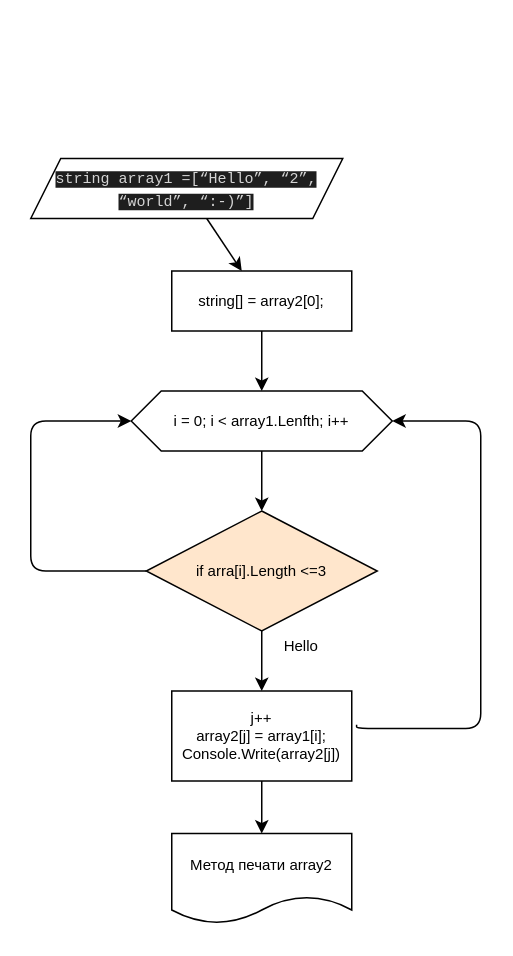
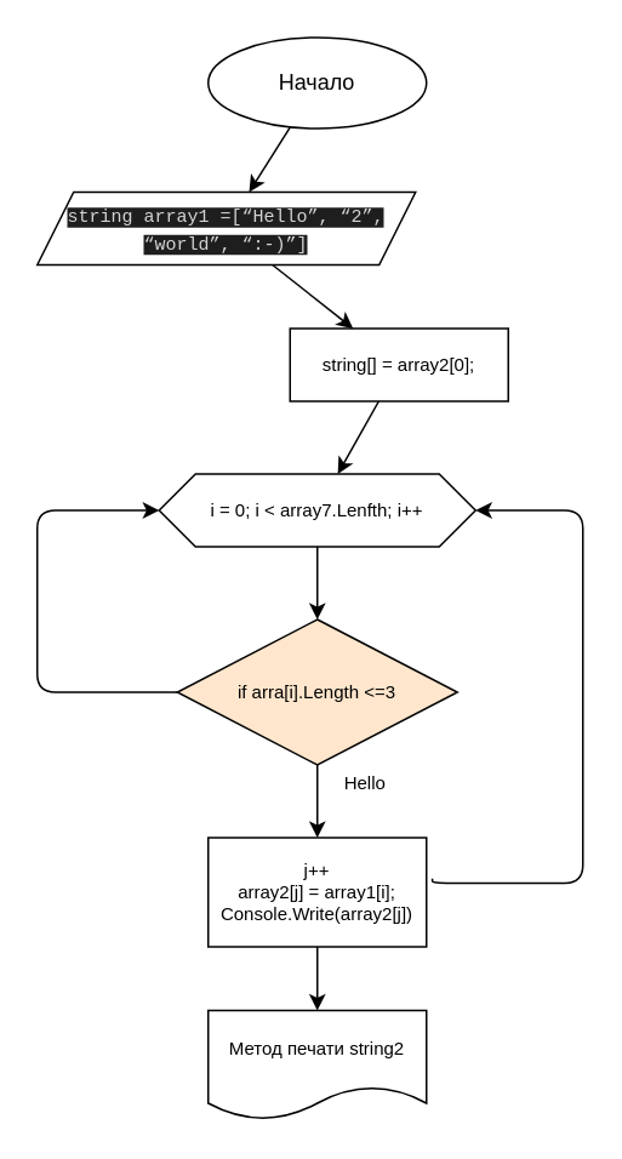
+ <mxCell id="3" value="Начало" style="ellipse;whiteSpace=wrap;html=1;" vertex="1" parent="1"><mxGeometry x="114" y="20" width="120" height="50" as="geometry" /></mxCell>
+ <mxCell id="2" value="" style="edgeStyle=none;html=1;" edge="1" parent="1" source="3" target="5"><mxGeometry relative="1" as="geometry" /></mxCell>
- <mxCell id="9" value="string[] = array2[0];" style="rounded=0;whiteSpace=wrap;html=1;fontSize=10;" vertex="1" parent="1"><mxGeometry x="114" y="180" width="120" height="40" as="geometry" /></mxCell>
+ <mxCell id="9" value="string[] = array2[0];" style="rounded=0;whiteSpace=wrap;html=1;fontSize=10;" vertex="1" parent="1"><mxGeometry x="159" y="180" width="120" height="40" as="geometry" /></mxCell>
- <mxCell id="7" value="i = 0; i &amp;lt; array1.Lenfth; i++" style="shape=hexagon;perimeter=hexagonPerimeter2;whiteSpace=wrap;html=1;fixedSize=1;fontSize=10;" vertex="1" parent="1"><mxGeometry x="87" y="260" width="174" height="40" as="geometry" /></mxCell>
+ <mxCell id="7" value="i = 0; i &amp;lt; array7.Lenfth; i++" style="shape=hexagon;perimeter=hexagonPerimeter2;whiteSpace=wrap;html=1;fixedSize=1;fontSize=10;" vertex="1" parent="1"><mxGeometry x="87" y="260" width="174" height="40" as="geometry" /></mxCell>
- <mxCell id="17" value="Метод печати array2" style="shape=document;whiteSpace=wrap;html=1;boundedLbl=1;fontSize=10;" vertex="1" parent="1"><mxGeometry x="114" y="555" width="120" height="60" as="geometry" /></mxCell>
+ <mxCell id="17" value="Метод печати string2" style="shape=document;whiteSpace=wrap;html=1;boundedLbl=1;fontSize=10;" vertex="1" parent="1"><mxGeometry x="114" y="555" width="120" height="60" as="geometry" /></mxCell>
